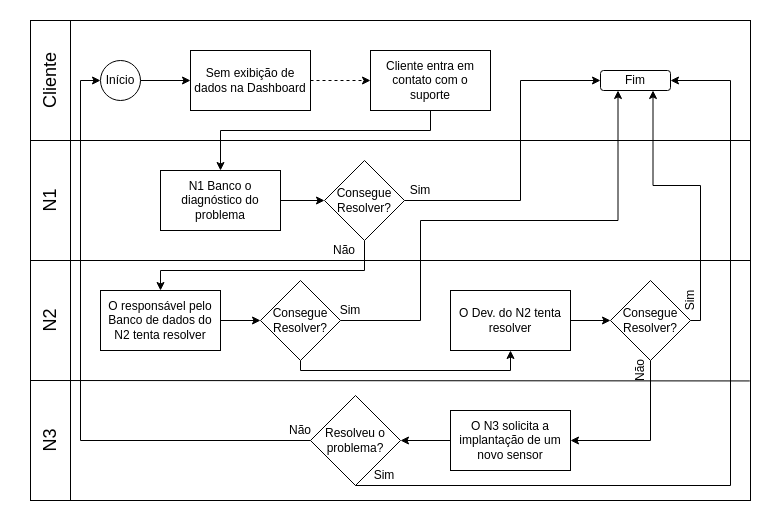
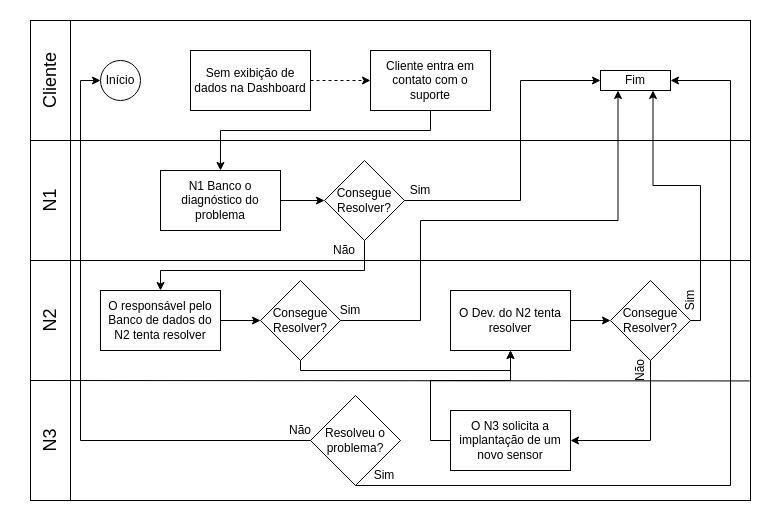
- <mxCell id="14" value="" style="endArrow=classic;html=1;fontSize=12;exitX=1;exitY=0.5;exitDx=0;exitDy=0;entryX=0;entryY=0.5;entryDx=0;entryDy=0;" parent="1" source="11" target="13" edge="1"><mxGeometry width="50" height="50" relative="1" as="geometry"><mxPoint x="180" y="140" as="sourcePoint" /><mxPoint x="230" y="90" as="targetPoint" /></mxGeometry></mxCell>
- <mxCell id="23" value="Fim" style="rounded=1;whiteSpace=wrap;html=1;fontSize=12;" parent="1" vertex="1"><mxGeometry x="600" y="70" width="70" height="20" as="geometry" /></mxCell>
+ <mxCell id="23" value="Fim" style="whiteSpace=wrap;html=1;fontSize=12;rounded=0;" parent="1" vertex="1"><mxGeometry x="600" y="70" width="70" height="20" as="geometry" /></mxCell>
- <mxCell id="37" style="edgeStyle=orthogonalEdgeStyle;rounded=0;orthogonalLoop=1;jettySize=auto;html=1;exitX=0;exitY=0.5;exitDx=0;exitDy=0;entryX=1;entryY=0.5;entryDx=0;entryDy=0;" edge="1" parent="1" source="38" target="41"><mxGeometry relative="1" as="geometry" /></mxCell>
+ <mxCell id="37" style="edgeStyle=orthogonalEdgeStyle;rounded=0;orthogonalLoop=1;jettySize=auto;html=1;exitX=0;exitY=0.5;exitDx=0;exitDy=0;" edge="1" parent="1" source="38" target="31"><mxGeometry relative="1" as="geometry" /></mxCell>
